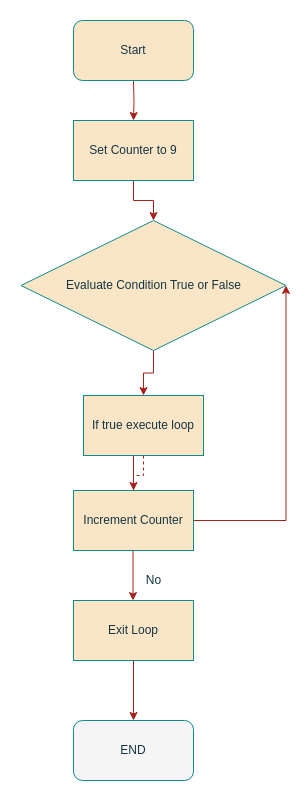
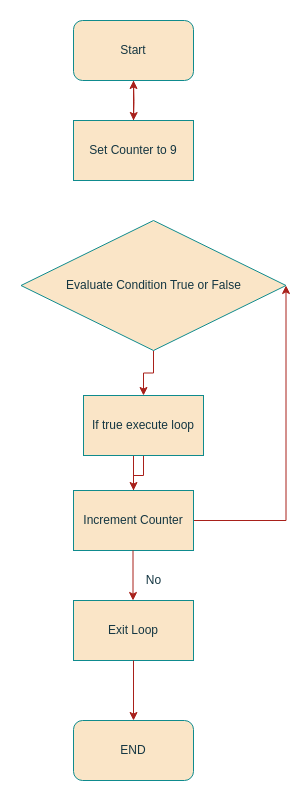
- <mxCell id="2" value="" style="edgeStyle=orthogonalEdgeStyle;rounded=0;orthogonalLoop=1;jettySize=auto;html=1;labelBackgroundColor=none;strokeColor=#A8201A;fontColor=default;" parent="1" source="3" target="6" edge="1"><mxGeometry relative="1" as="geometry" /></mxCell>
+ <mxCell id="2" value="" style="edgeStyle=orthogonalEdgeStyle;rounded=0;orthogonalLoop=1;jettySize=auto;html=1;labelBackgroundColor=none;strokeColor=#A8201A;fontColor=default;" parent="1" source="3" target="11" edge="1"><mxGeometry relative="1" as="geometry" /></mxCell>
- <mxCell id="8" value="" style="edgeStyle=orthogonalEdgeStyle;rounded=0;orthogonalLoop=1;jettySize=auto;html=1;labelBackgroundColor=none;strokeColor=#A8201A;fontColor=default;dashed=1;" parent="1" source="9" target="10" edge="1"><mxGeometry relative="1" as="geometry" /></mxCell>
+ <mxCell id="8" value="" style="edgeStyle=orthogonalEdgeStyle;rounded=0;orthogonalLoop=1;jettySize=auto;html=1;labelBackgroundColor=none;strokeColor=#A8201A;fontColor=default;" parent="1" source="9" target="10" edge="1"><mxGeometry relative="1" as="geometry" /></mxCell>
- <mxCell id="16" value="END" style="rounded=1;whiteSpace=wrap;html=1;strokeColor=#0F8B8D;fontColor=#143642;fillColor=#f5f5f5;" vertex="1" parent="1"><mxGeometry x="73" y="720" width="120" height="60" as="geometry" /></mxCell>
+ <mxCell id="16" value="END" style="rounded=1;whiteSpace=wrap;html=1;strokeColor=#0F8B8D;fontColor=#143642;fillColor=#FAE5C7;" vertex="1" parent="1"><mxGeometry x="73" y="720" width="120" height="60" as="geometry" /></mxCell>
